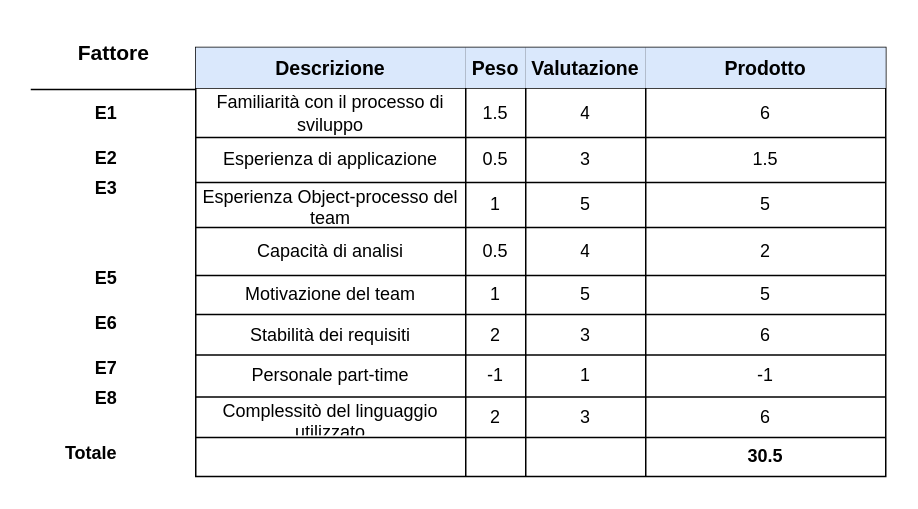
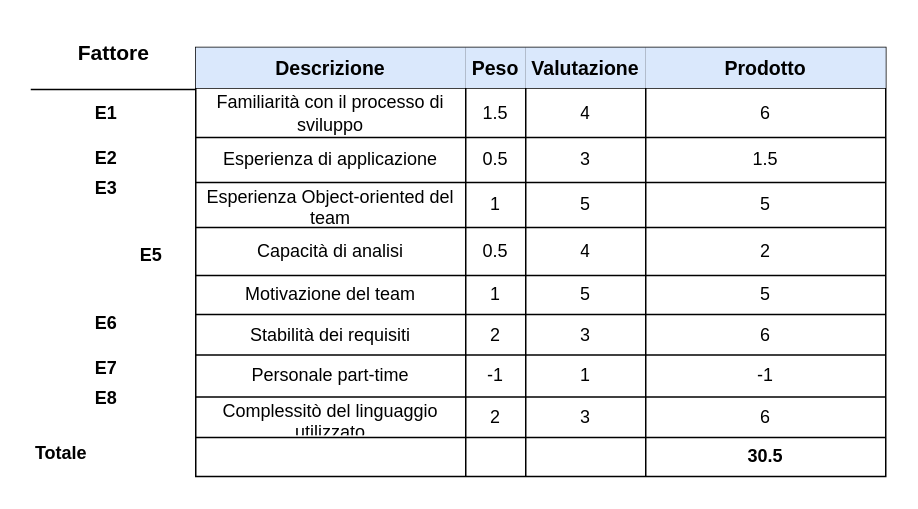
- <mxCell id="19" value="Esperienza Object-processo del team" style="shape=partialRectangle;html=1;whiteSpace=wrap;connectable=0;strokeColor=inherit;overflow=hidden;fillColor=none;top=0;left=0;bottom=0;right=0;pointerEvents=1;" vertex="1" parent="18"><mxGeometry width="180" height="30" as="geometry"><mxRectangle width="180" height="30" as="alternateBounds" /></mxGeometry></mxCell>
+ <mxCell id="19" value="Esperienza Object-oriented del team" style="shape=partialRectangle;html=1;whiteSpace=wrap;connectable=0;strokeColor=inherit;overflow=hidden;fillColor=none;top=0;left=0;bottom=0;right=0;pointerEvents=1;" vertex="1" parent="18"><mxGeometry width="180" height="30" as="geometry"><mxRectangle width="180" height="30" as="alternateBounds" /></mxGeometry></mxCell>
- <mxCell id="57" value="&lt;b&gt;E5&lt;/b&gt;" style="text;html=1;align=center;verticalAlign=middle;resizable=0;points=[];autosize=1;strokeColor=none;fillColor=none;" vertex="1" parent="1"><mxGeometry x="50" y="170" width="40" height="30" as="geometry" /></mxCell>
+ <mxCell id="57" value="&lt;b&gt;E5&lt;/b&gt;" style="text;html=1;align=center;verticalAlign=middle;resizable=0;points=[];autosize=1;strokeColor=none;fillColor=none;" vertex="1" parent="1"><mxGeometry x="80" y="155" width="40" height="30" as="geometry" /></mxCell>
- <mxCell id="60" value="&lt;b&gt;Totale&lt;/b&gt;" style="text;html=1;align=center;verticalAlign=middle;resizable=0;points=[];autosize=1;strokeColor=none;fillColor=none;" vertex="1" parent="1"><mxGeometry x="30" y="287" width="60" height="30" as="geometry" /></mxCell>
+ <mxCell id="60" value="&lt;b&gt;Totale&lt;/b&gt;" style="text;html=1;align=center;verticalAlign=middle;resizable=0;points=[];autosize=1;strokeColor=none;fillColor=none;" vertex="1" parent="1"><mxGeometry x="10" y="287" width="60" height="30" as="geometry" /></mxCell>
